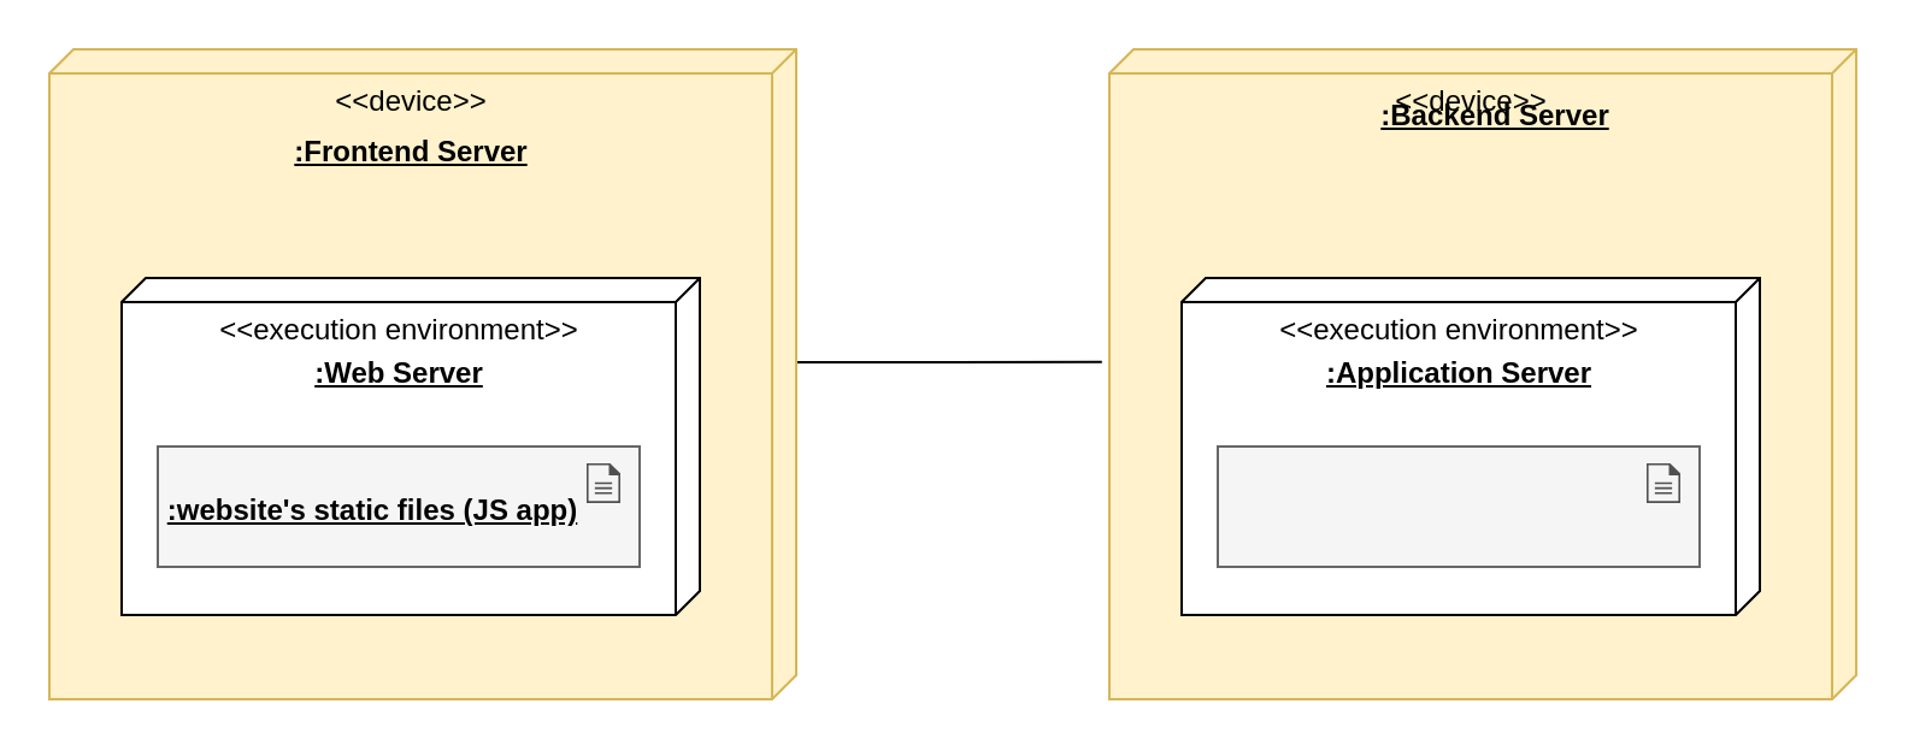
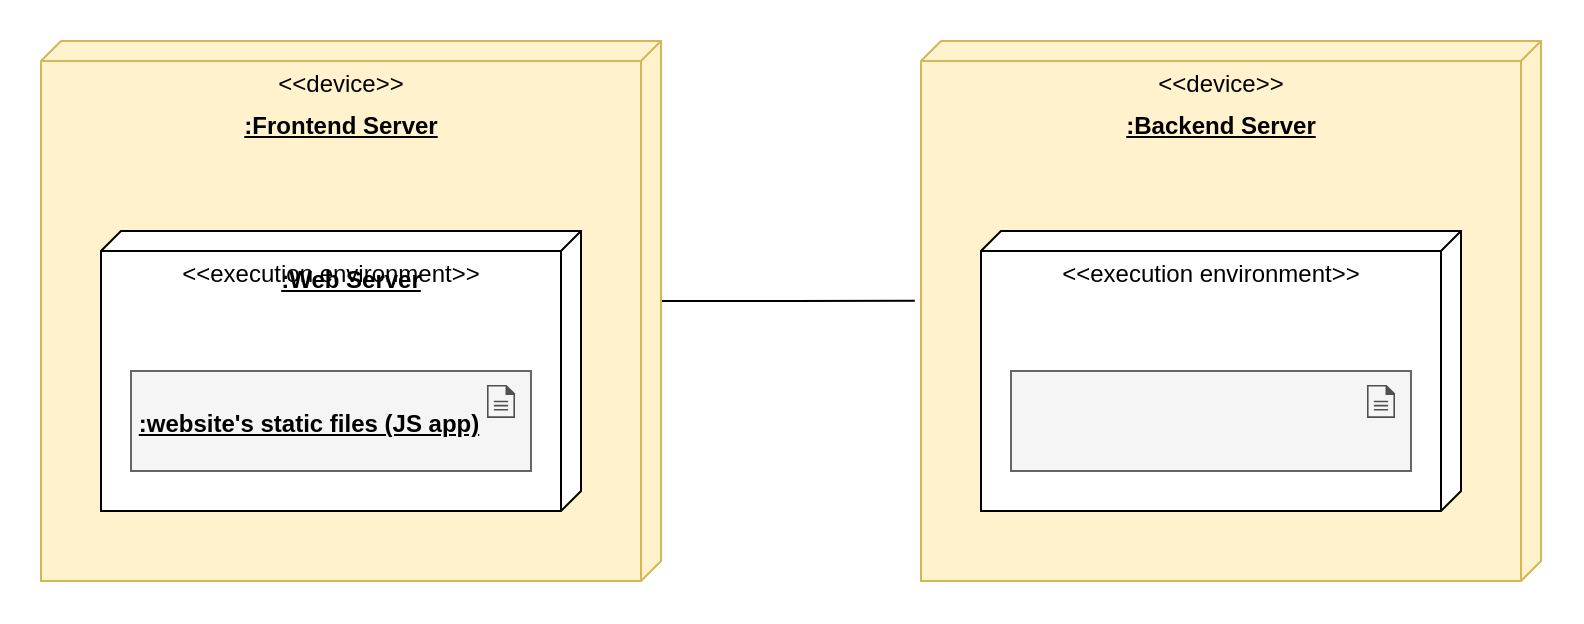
- <mxCell id="3" value=":Backend Server" style="text;html=1;align=center;verticalAlign=middle;resizable=0;points=[];autosize=1;strokeColor=none;fillColor=none;fontStyle=5" vertex="1" parent="1"><mxGeometry x="565" y="38" width="110" height="20" as="geometry" /></mxCell>
+ <mxCell id="3" value=":Backend Server" style="text;html=1;align=center;verticalAlign=middle;resizable=0;points=[];autosize=1;strokeColor=none;fillColor=none;fontStyle=5" vertex="1" parent="1"><mxGeometry x="555" y="53" width="110" height="20" as="geometry" /></mxCell>
- <mxCell id="13" value=":Web Server" style="text;html=1;align=center;verticalAlign=middle;resizable=0;points=[];autosize=1;strokeColor=none;fillColor=none;fontStyle=5" vertex="1" parent="1"><mxGeometry x="120" y="145" width="90" height="20" as="geometry" /></mxCell>
+ <mxCell id="13" value=":Web Server" style="text;html=1;align=center;verticalAlign=middle;resizable=0;points=[];autosize=1;strokeColor=none;fillColor=none;fontStyle=5" vertex="1" parent="1"><mxGeometry x="130" y="130" width="90" height="20" as="geometry" /></mxCell>
- <mxCell id="5" value=":Application Server" style="text;html=1;align=center;verticalAlign=middle;resizable=0;points=[];autosize=1;strokeColor=none;fillColor=none;fontStyle=5" vertex="1" parent="1"><mxGeometry x="540" y="145" width="130" height="20" as="geometry" /></mxCell>
